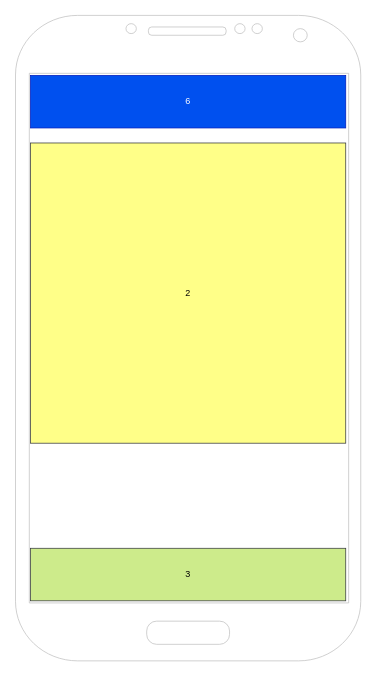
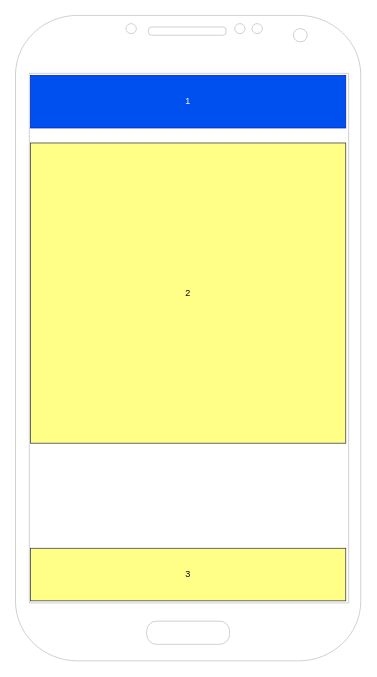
- <mxCell id="3" value="6" style="rounded=0;whiteSpace=wrap;html=1;fillColor=#0050ef;strokeColor=#001DBC;fontColor=#ffffff;" parent="1" vertex="1"><mxGeometry x="40" y="100" width="420" height="70" as="geometry" /></mxCell>
+ <mxCell id="3" value="1" style="rounded=0;whiteSpace=wrap;html=1;fillColor=#0050ef;strokeColor=#001DBC;fontColor=#ffffff;" parent="1" vertex="1"><mxGeometry x="40" y="100" width="420" height="70" as="geometry" /></mxCell>
- <mxCell id="5" value="3" style="rounded=0;whiteSpace=wrap;html=1;fillColor=#cdeb8b;strokeColor=#36393d;" parent="1" vertex="1"><mxGeometry x="40" y="730" width="420" height="70" as="geometry" /></mxCell>
+ <mxCell id="5" value="3" style="rounded=0;whiteSpace=wrap;html=1;fillColor=#ffff88;strokeColor=#36393d;" parent="1" vertex="1"><mxGeometry x="40" y="730" width="420" height="70" as="geometry" /></mxCell>
